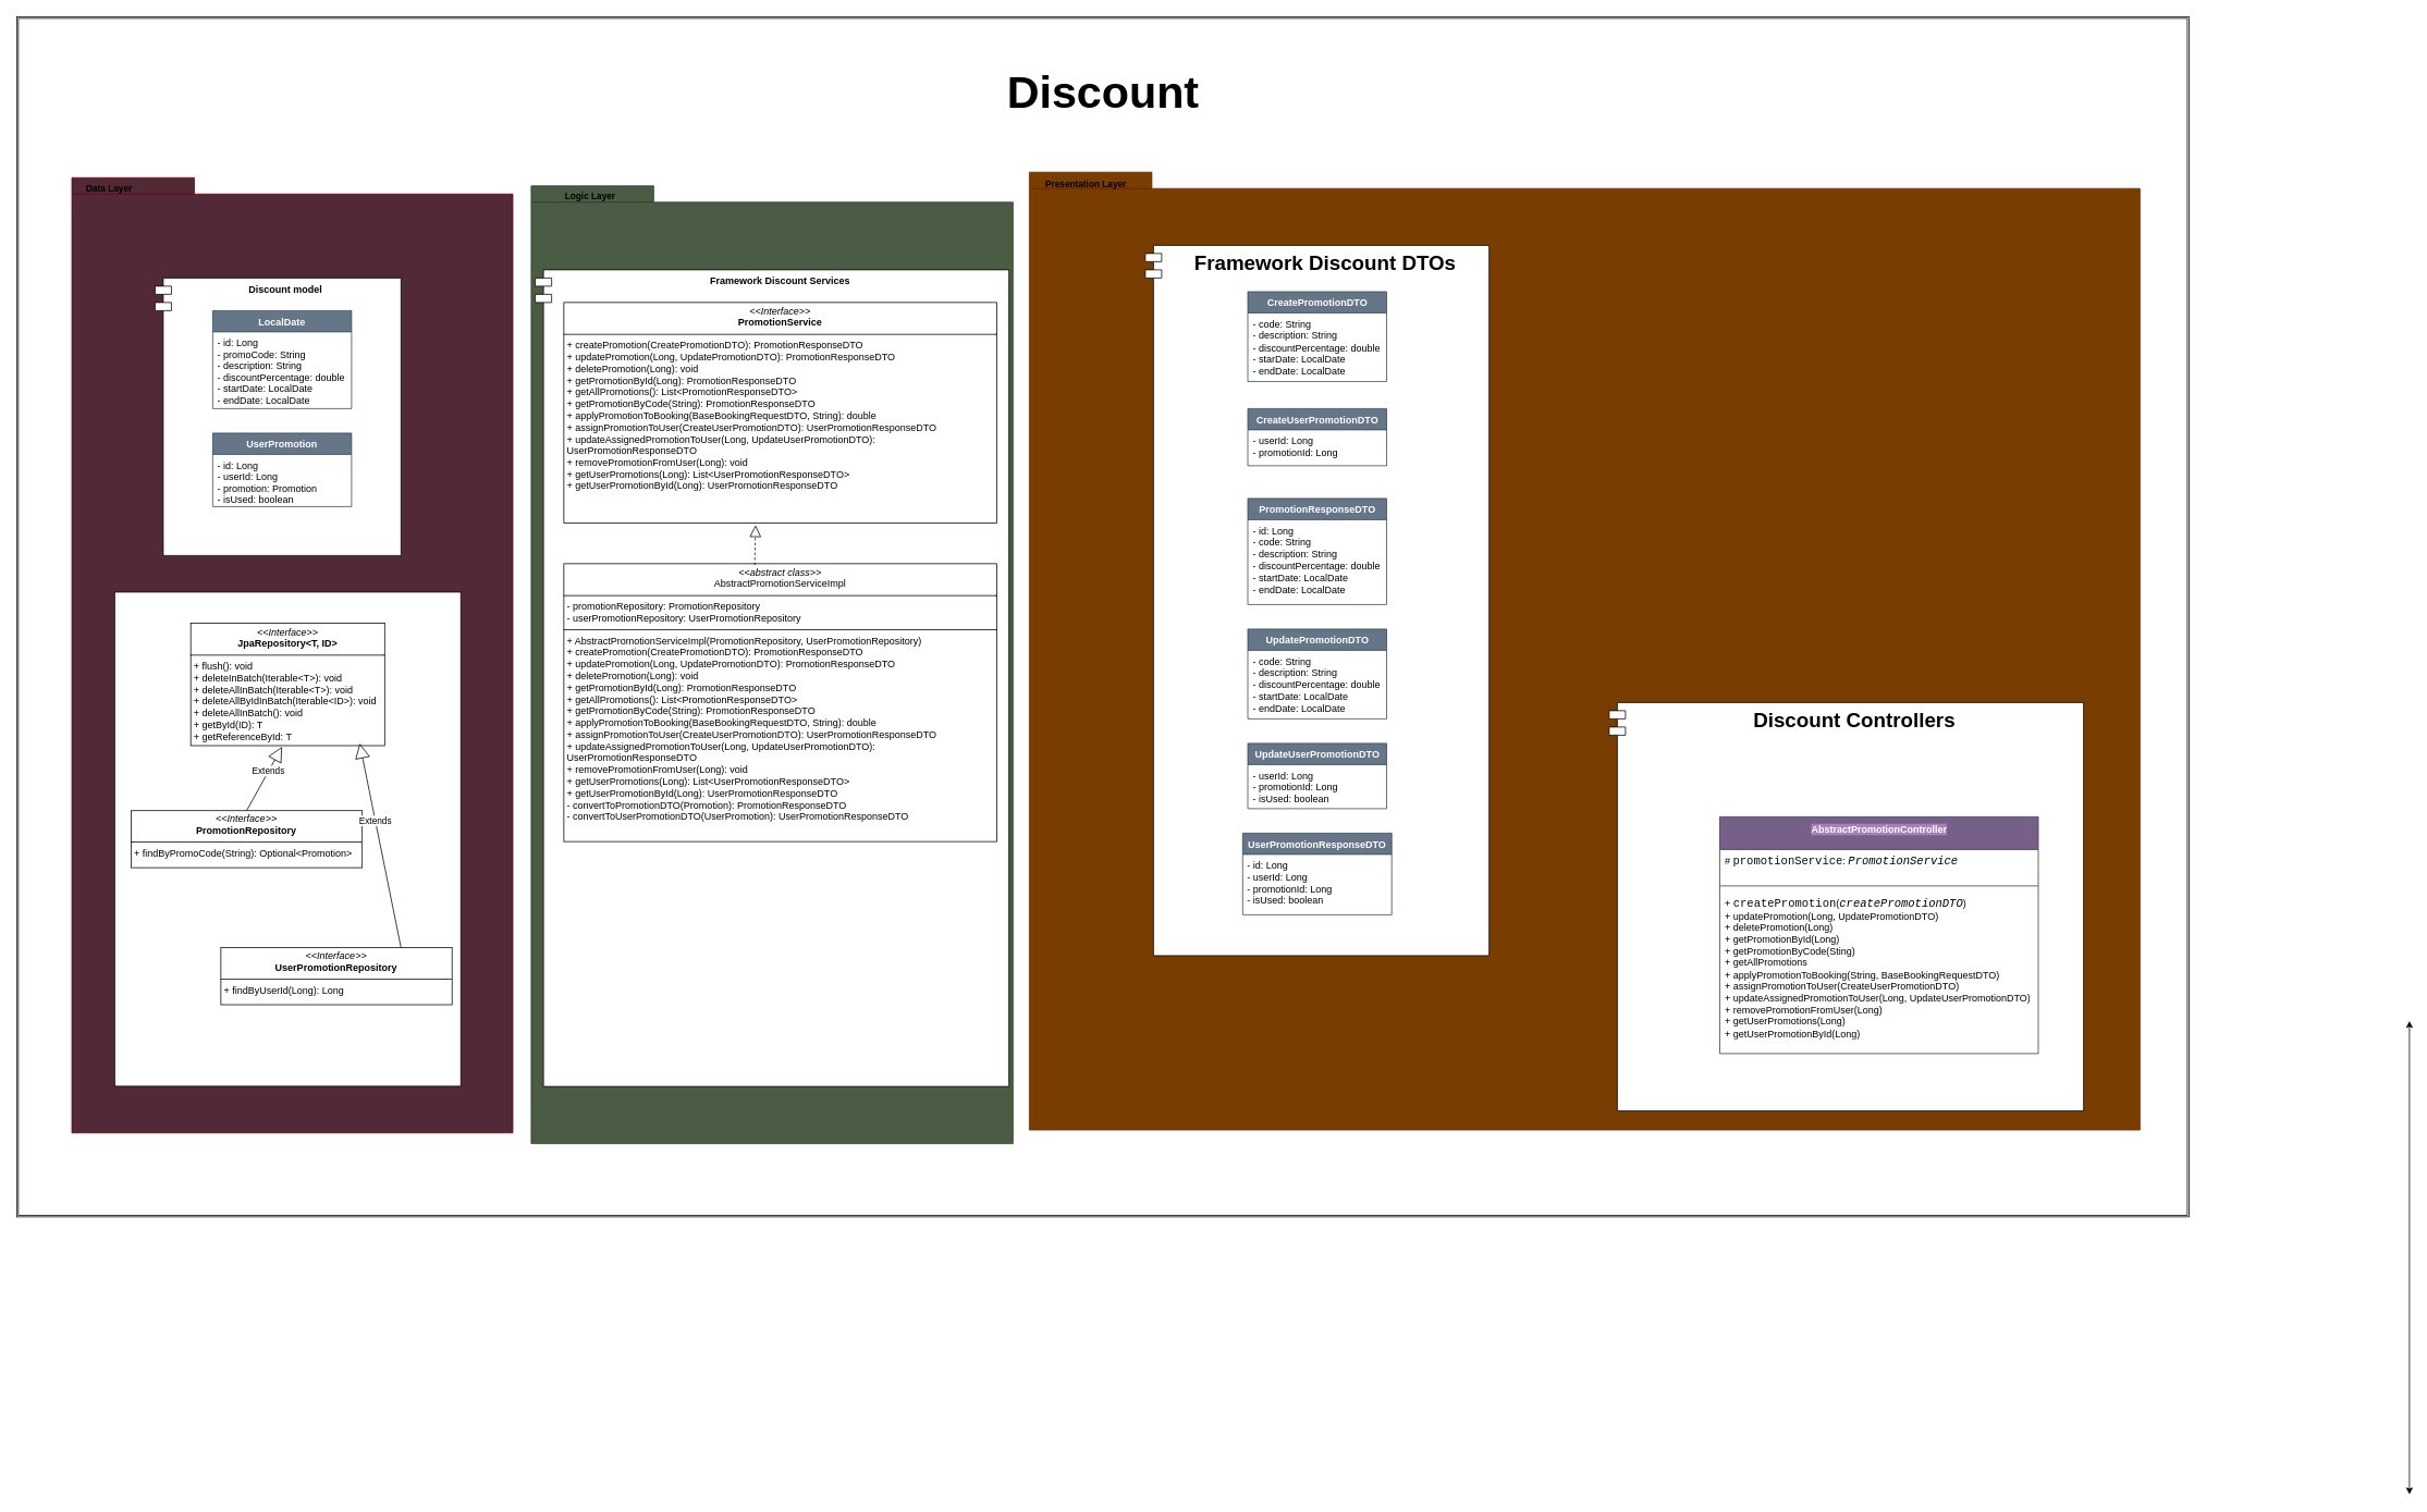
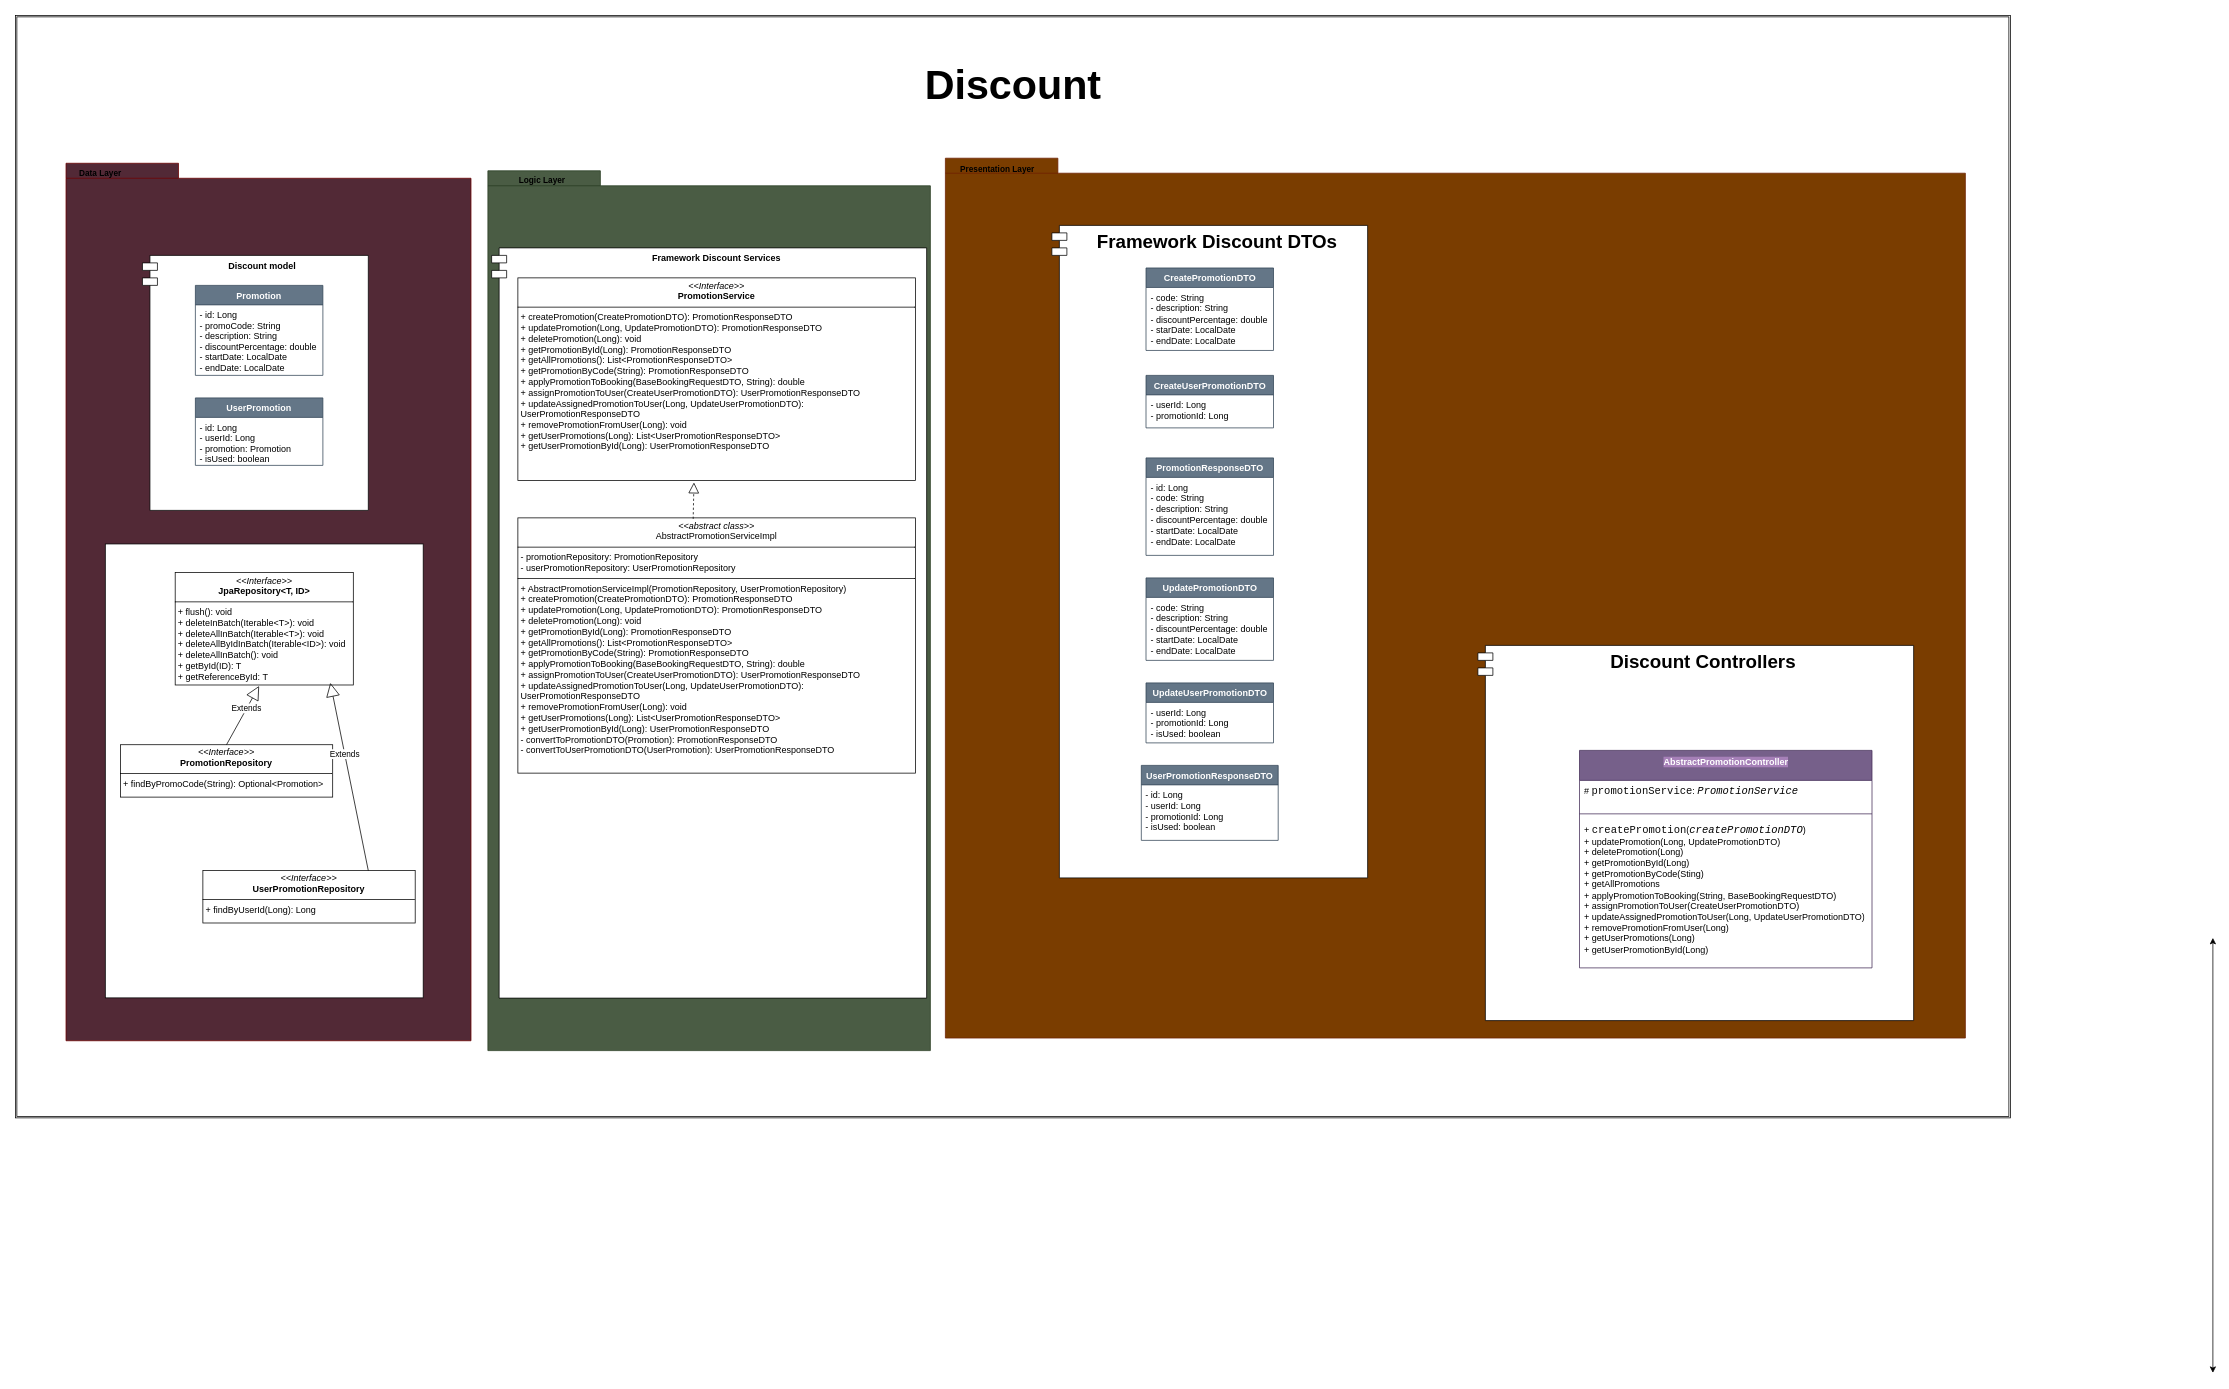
- <mxCell id="37" value="LocalDate" style="swimlane;fontStyle=1;align=center;verticalAlign=top;childLayout=stackLayout;horizontal=1;startSize=26;horizontalStack=0;resizeParent=1;resizeParentMax=0;resizeLast=0;collapsible=1;marginBottom=0;fillColor=#647687;fontColor=#ffffff;strokeColor=#314354;" vertex="1" parent="1"><mxGeometry x="260" y="380" width="170" height="120" as="geometry" /></mxCell>
+ <mxCell id="37" value="Promotion" style="swimlane;fontStyle=1;align=center;verticalAlign=top;childLayout=stackLayout;horizontal=1;startSize=26;horizontalStack=0;resizeParent=1;resizeParentMax=0;resizeLast=0;collapsible=1;marginBottom=0;fillColor=#647687;fontColor=#ffffff;strokeColor=#314354;" vertex="1" parent="1"><mxGeometry x="260" y="380" width="170" height="120" as="geometry" /></mxCell>
